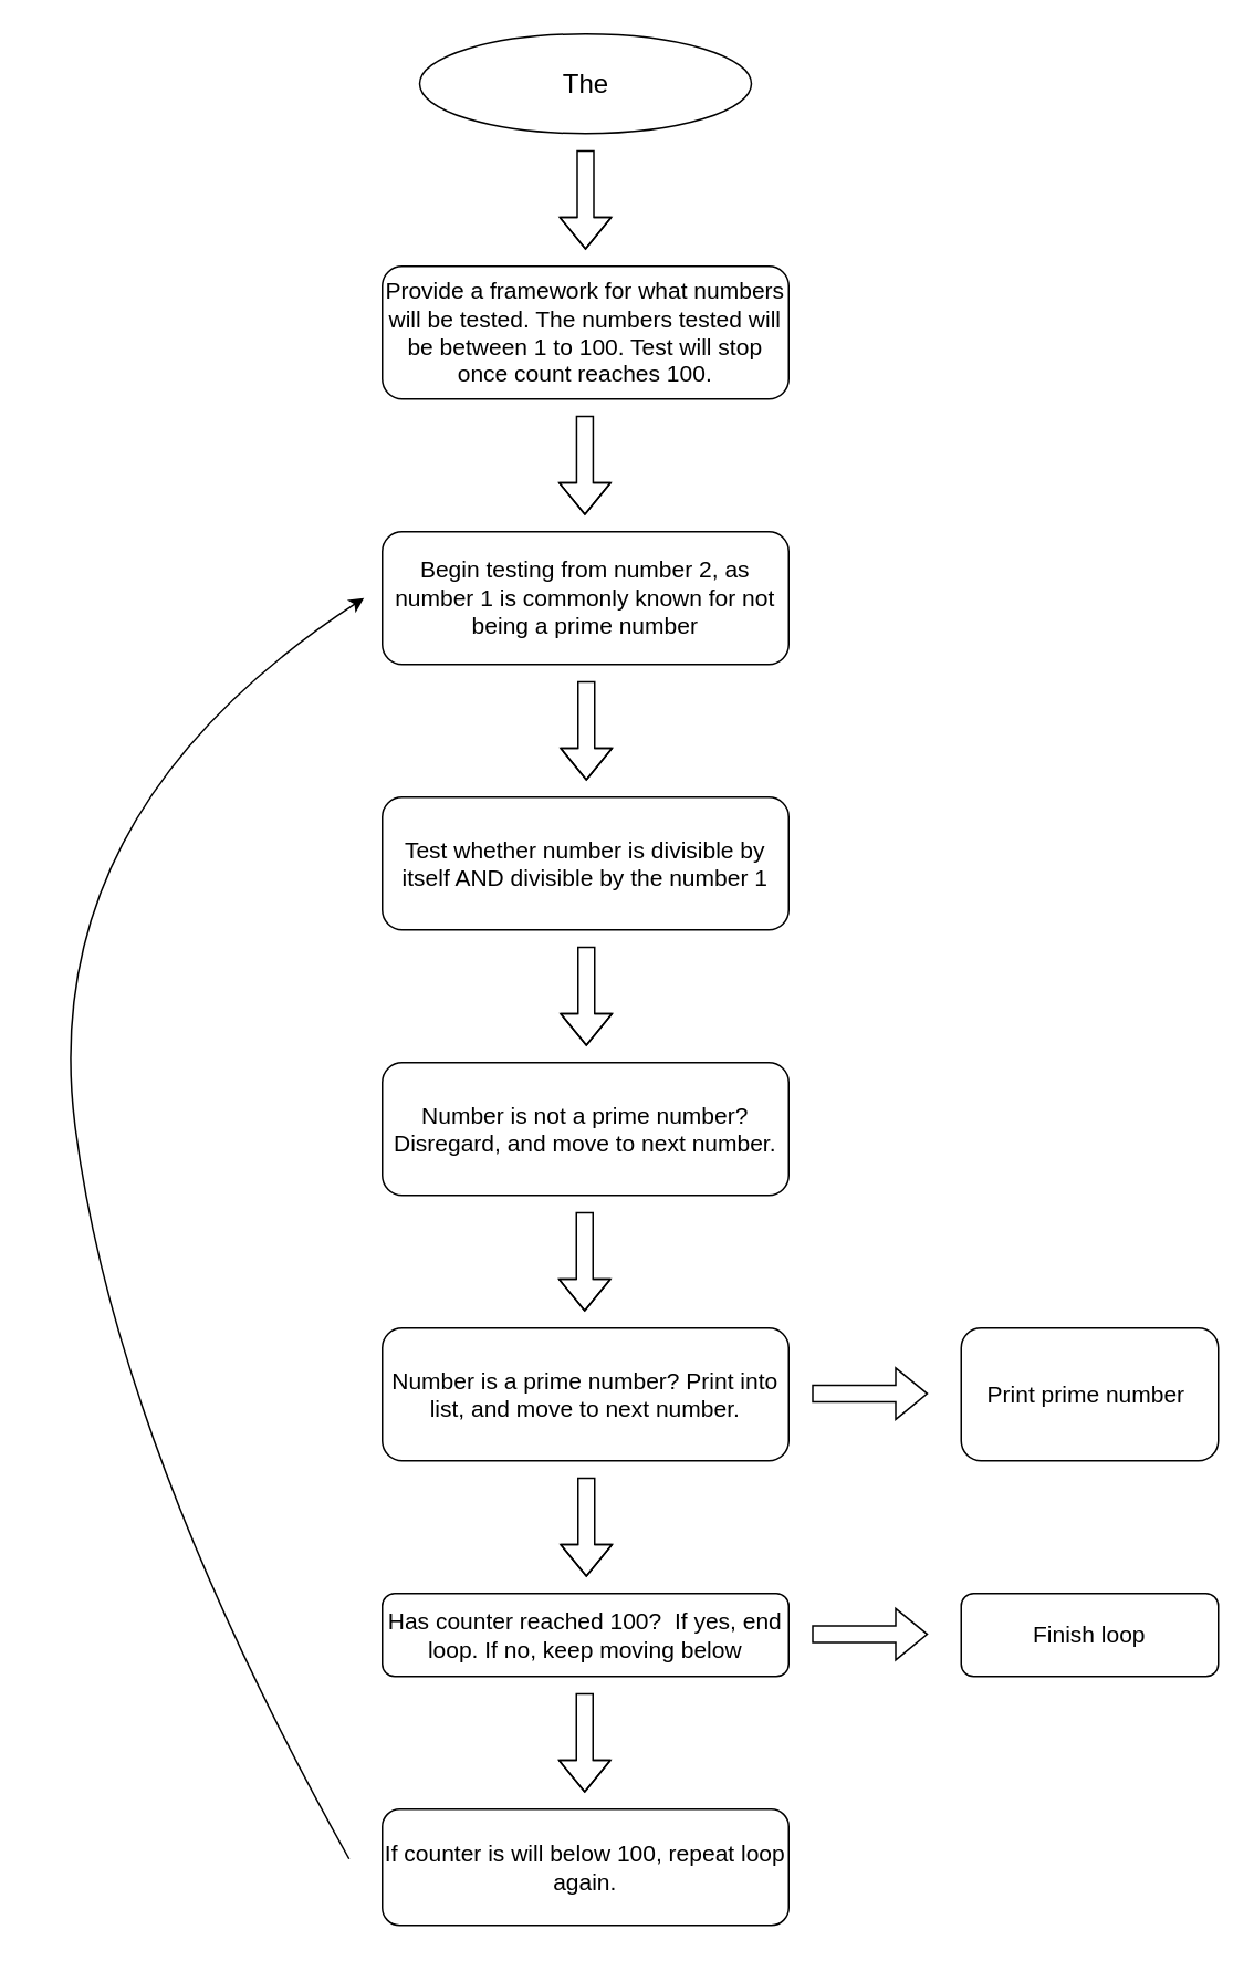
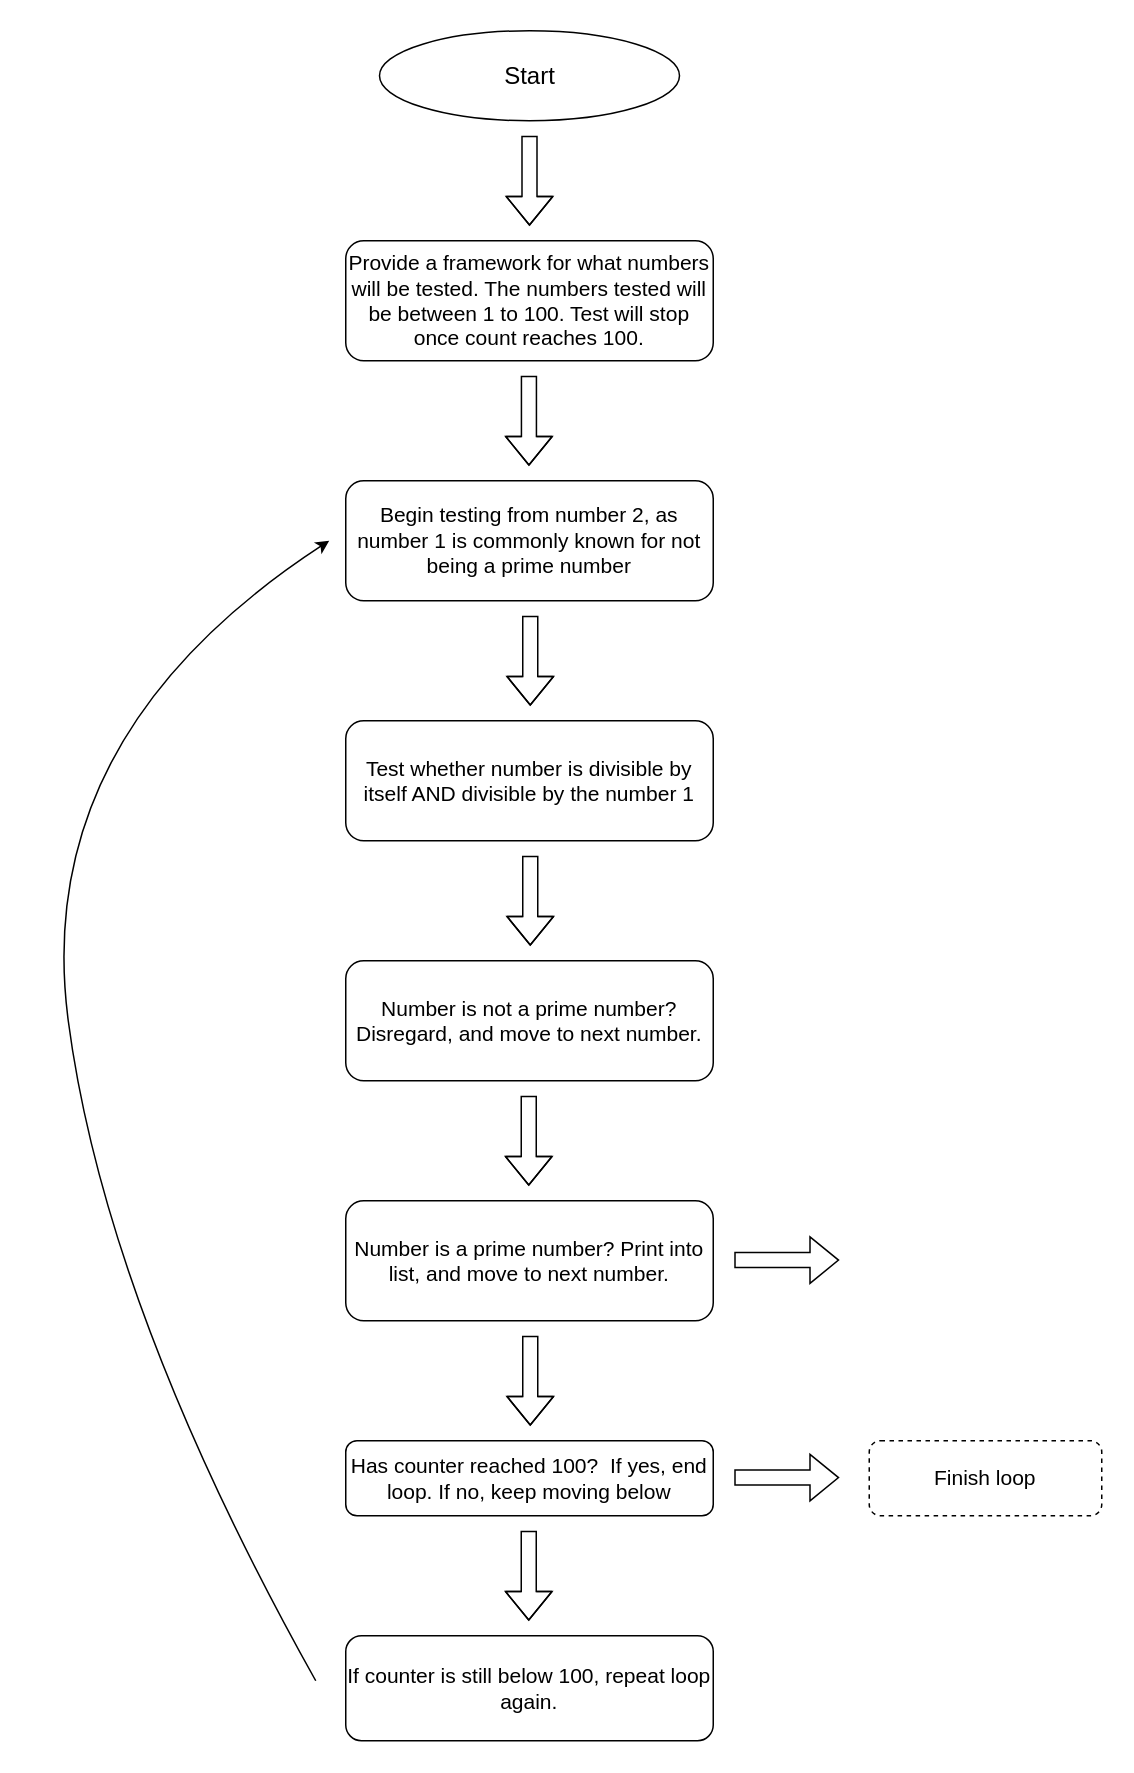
- <mxCell id="2" value="&lt;font size=&quot;3&quot;&gt;The&lt;/font&gt;" style="ellipse;whiteSpace=wrap;html=1;" vertex="1" parent="1"><mxGeometry x="252.5" y="20" width="200" height="60" as="geometry" /></mxCell>
+ <mxCell id="2" value="&lt;font size=&quot;3&quot;&gt;Start&lt;/font&gt;" style="ellipse;whiteSpace=wrap;html=1;" vertex="1" parent="1"><mxGeometry x="252.5" y="20" width="200" height="60" as="geometry" /></mxCell>
- <mxCell id="16" value="Print prime number&amp;nbsp;" style="rounded=1;whiteSpace=wrap;html=1;fontSize=14;" vertex="1" parent="1"><mxGeometry x="579" y="800" width="155" height="80" as="geometry" /></mxCell>
- <mxCell id="19" value="Finish loop" style="rounded=1;whiteSpace=wrap;html=1;fontSize=14;" vertex="1" parent="1"><mxGeometry x="579" y="960" width="155" height="50" as="geometry" /></mxCell>
+ <mxCell id="19" value="Finish loop" style="rounded=1;whiteSpace=wrap;html=1;fontSize=14;dashed=1;" vertex="1" parent="1"><mxGeometry x="579" y="960" width="155" height="50" as="geometry" /></mxCell>
- <mxCell id="20" value="If counter is will below 100, repeat loop again." style="rounded=1;whiteSpace=wrap;html=1;fontSize=14;align=center;" vertex="1" parent="1"><mxGeometry x="230" y="1090" width="245" height="70" as="geometry" /></mxCell>
+ <mxCell id="20" value="If counter is still below 100, repeat loop again." style="rounded=1;whiteSpace=wrap;html=1;fontSize=14;align=center;" vertex="1" parent="1"><mxGeometry x="230" y="1090" width="245" height="70" as="geometry" /></mxCell>
